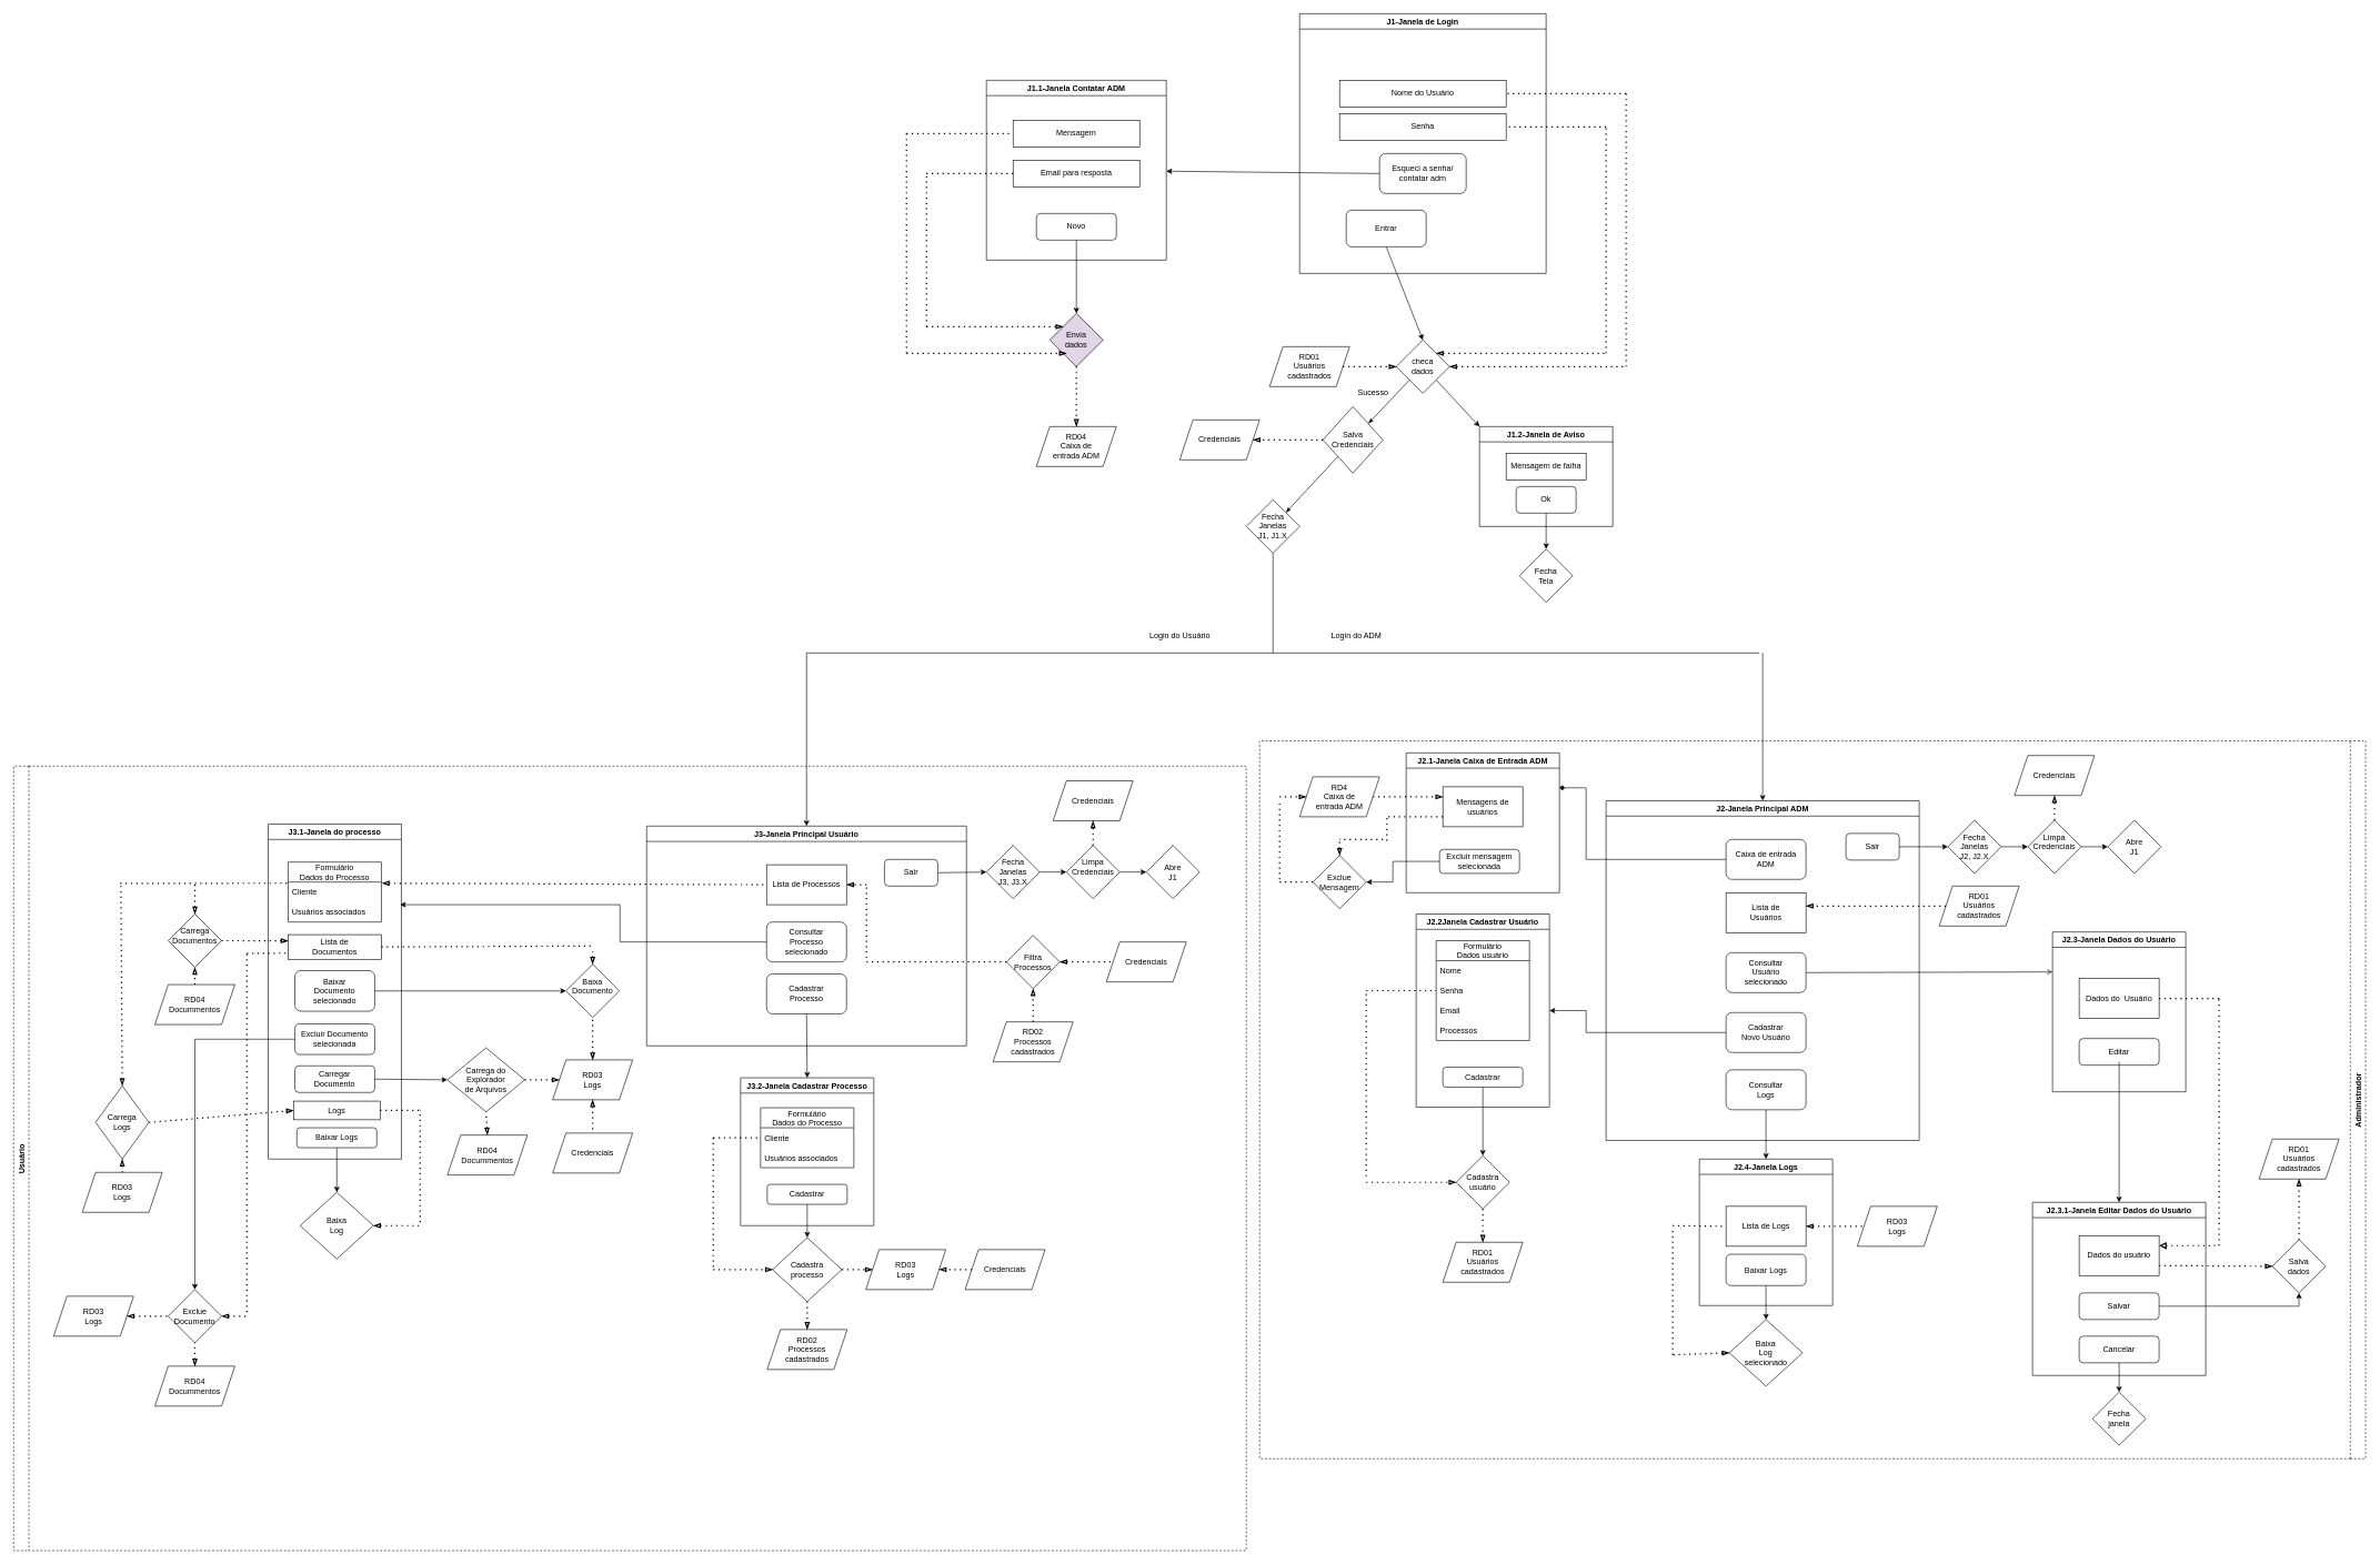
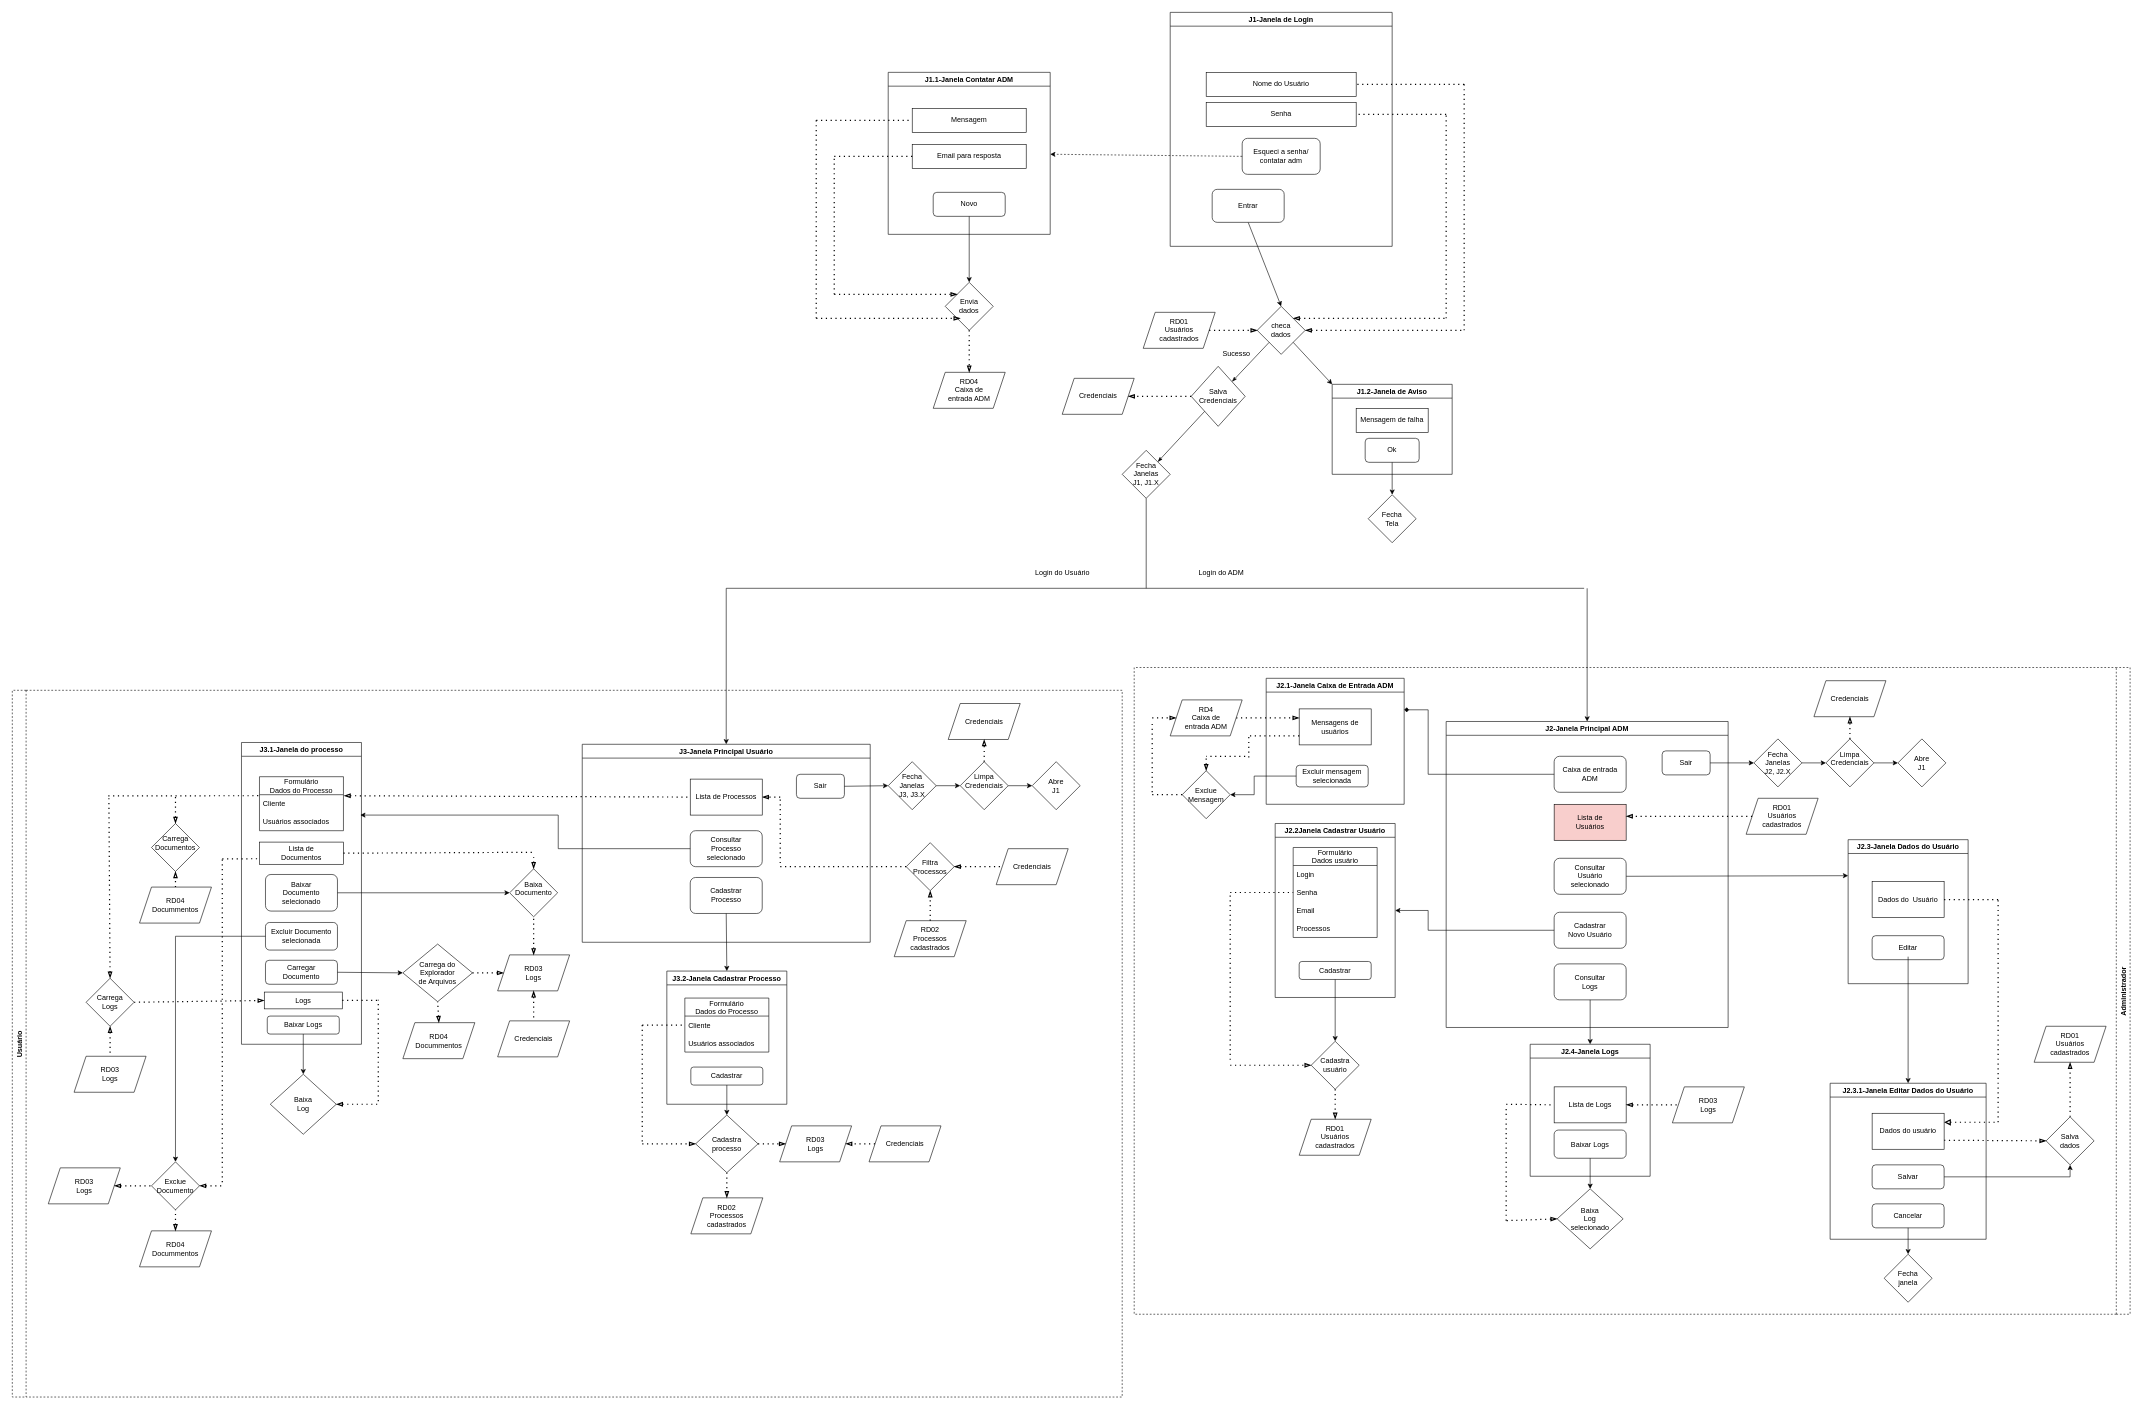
- <mxCell id="87" value="" style="endArrow=classic;html=1;rounded=0;exitX=0;exitY=0.5;exitDx=0;exitDy=0;" parent="1" source="86" target="88" edge="1"><mxGeometry width="50" height="50" relative="1" as="geometry"><mxPoint x="2260" y="200" as="sourcePoint" /><mxPoint x="1830" y="260" as="targetPoint" /></mxGeometry></mxCell>
+ <mxCell id="87" value="" style="endArrow=classic;html=1;rounded=0;exitX=0;exitY=0.5;exitDx=0;exitDy=0;dashed=1;" parent="1" source="86" target="88" edge="1"><mxGeometry width="50" height="50" relative="1" as="geometry"><mxPoint x="2260" y="200" as="sourcePoint" /><mxPoint x="1830" y="260" as="targetPoint" /></mxGeometry></mxCell>
- <mxCell id="109" value="&lt;div&gt;Envia&lt;/div&gt;&lt;div&gt;dados&lt;/div&gt;" style="rhombus;whiteSpace=wrap;html=1;fillColor=#e1d5e7;" parent="1" vertex="1"><mxGeometry x="1575" y="470" width="80" height="80" as="geometry" /></mxCell>
+ <mxCell id="109" value="&lt;div&gt;Envia&lt;/div&gt;&lt;div&gt;dados&lt;/div&gt;" style="rhombus;whiteSpace=wrap;html=1;" parent="1" vertex="1"><mxGeometry x="1575" y="470" width="80" height="80" as="geometry" /></mxCell>
- <mxCell id="117" value="&lt;div&gt;RD04&lt;br&gt;&lt;/div&gt;&lt;div&gt;Caixa de&lt;/div&gt;&lt;div&gt;entrada ADM&lt;br&gt;&lt;/div&gt;" style="shape=parallelogram;perimeter=parallelogramPerimeter;whiteSpace=wrap;html=1;fixedSize=1;" parent="1" vertex="1"><mxGeometry x="1555" y="640" width="120" height="60" as="geometry" /></mxCell>
+ <mxCell id="117" value="&lt;div&gt;RD04&lt;br&gt;&lt;/div&gt;&lt;div&gt;Caixa de&lt;/div&gt;&lt;div&gt;entrada ADM&lt;br&gt;&lt;/div&gt;" style="shape=parallelogram;perimeter=parallelogramPerimeter;whiteSpace=wrap;html=1;fixedSize=1;" parent="1" vertex="1"><mxGeometry x="1555" y="620" width="120" height="60" as="geometry" /></mxCell>
- <mxCell id="173" value="&lt;div&gt;Lista de&lt;/div&gt;&lt;div&gt;Usuários&lt;br&gt;&lt;/div&gt;" style="rounded=0;whiteSpace=wrap;html=1;" parent="157" vertex="1"><mxGeometry x="700" y="228" width="120" height="60" as="geometry" /></mxCell>
+ <mxCell id="173" value="&lt;div&gt;Lista de&lt;/div&gt;&lt;div&gt;Usuários&lt;br&gt;&lt;/div&gt;" style="rounded=0;whiteSpace=wrap;html=1;fillColor=#f8cecc;" parent="157" vertex="1"><mxGeometry x="700" y="228" width="120" height="60" as="geometry" /></mxCell>
- <mxCell id="68" value="" style="endArrow=blockThin;dashed=1;html=1;dashPattern=1 3;strokeWidth=2;rounded=0;jumpStyle=none;exitX=1;exitY=0.5;exitDx=0;exitDy=0;endFill=0;entryX=0;entryY=0.25;entryDx=0;entryDy=0;" parent="3" source="44" target="37" edge="1"><mxGeometry width="50" height="50" relative="1" as="geometry"><mxPoint x="532" y="310" as="sourcePoint" /><mxPoint x="420" y="270" as="targetPoint" /></mxGeometry></mxCell>
- <mxCell id="131" value="Nome" style="text;strokeColor=none;fillColor=none;align=left;verticalAlign=middle;spacingLeft=4;spacingRight=4;overflow=hidden;points=[[0,0.5],[1,0.5]];portConstraint=eastwest;rotatable=0;" parent="130" vertex="1"><mxGeometry y="30" width="140" height="30" as="geometry" /></mxCell>
+ <mxCell id="131" value="Login" style="text;strokeColor=none;fillColor=none;align=left;verticalAlign=middle;spacingLeft=4;spacingRight=4;overflow=hidden;points=[[0,0.5],[1,0.5]];portConstraint=eastwest;rotatable=0;" parent="130" vertex="1"><mxGeometry y="30" width="140" height="30" as="geometry" /></mxCell>
- <mxCell id="152" value="" style="endArrow=open;html=1;rounded=0;jumpStyle=none;entryX=0;entryY=0.25;entryDx=0;entryDy=0;exitX=1;exitY=0.5;exitDx=0;exitDy=0;" parent="1" source="170" target="144" edge="1"><mxGeometry width="50" height="50" relative="1" as="geometry"><mxPoint x="2730" y="1472" as="sourcePoint" /><mxPoint x="2780" y="1422" as="targetPoint" /></mxGeometry></mxCell>
+ <mxCell id="152" value="" style="endArrow=classic;html=1;rounded=0;jumpStyle=none;entryX=0;entryY=0.25;entryDx=0;entryDy=0;exitX=1;exitY=0.5;exitDx=0;exitDy=0;" parent="1" source="170" target="144" edge="1"><mxGeometry width="50" height="50" relative="1" as="geometry"><mxPoint x="2730" y="1472" as="sourcePoint" /><mxPoint x="2780" y="1422" as="targetPoint" /></mxGeometry></mxCell>
- <mxCell id="73" value="&lt;div&gt;&lt;br&gt;&lt;/div&gt;&lt;div&gt;&lt;br&gt;&lt;/div&gt;&lt;div&gt;&lt;br&gt;&lt;/div&gt;&lt;div&gt;Carrega&lt;/div&gt;&lt;div&gt;Logs&lt;/div&gt;&lt;div&gt;&lt;br&gt;&lt;/div&gt;&lt;div&gt;&lt;br&gt;&lt;/div&gt;&lt;div&gt;&lt;br&gt;&lt;/div&gt;" style="rhombus;whiteSpace=wrap;html=1;" parent="3" vertex="1"><mxGeometry x="123" y="480" width="80" height="110" as="geometry" /></mxCell>
+ <mxCell id="73" value="&lt;div&gt;&lt;br&gt;&lt;/div&gt;&lt;div&gt;&lt;br&gt;&lt;/div&gt;&lt;div&gt;&lt;br&gt;&lt;/div&gt;&lt;div&gt;Carrega&lt;/div&gt;&lt;div&gt;Logs&lt;/div&gt;&lt;div&gt;&lt;br&gt;&lt;/div&gt;&lt;div&gt;&lt;br&gt;&lt;/div&gt;&lt;div&gt;&lt;br&gt;&lt;/div&gt;" style="rhombus;whiteSpace=wrap;html=1;" parent="3" vertex="1"><mxGeometry x="123" y="480" width="80" height="80" as="geometry" /></mxCell>
